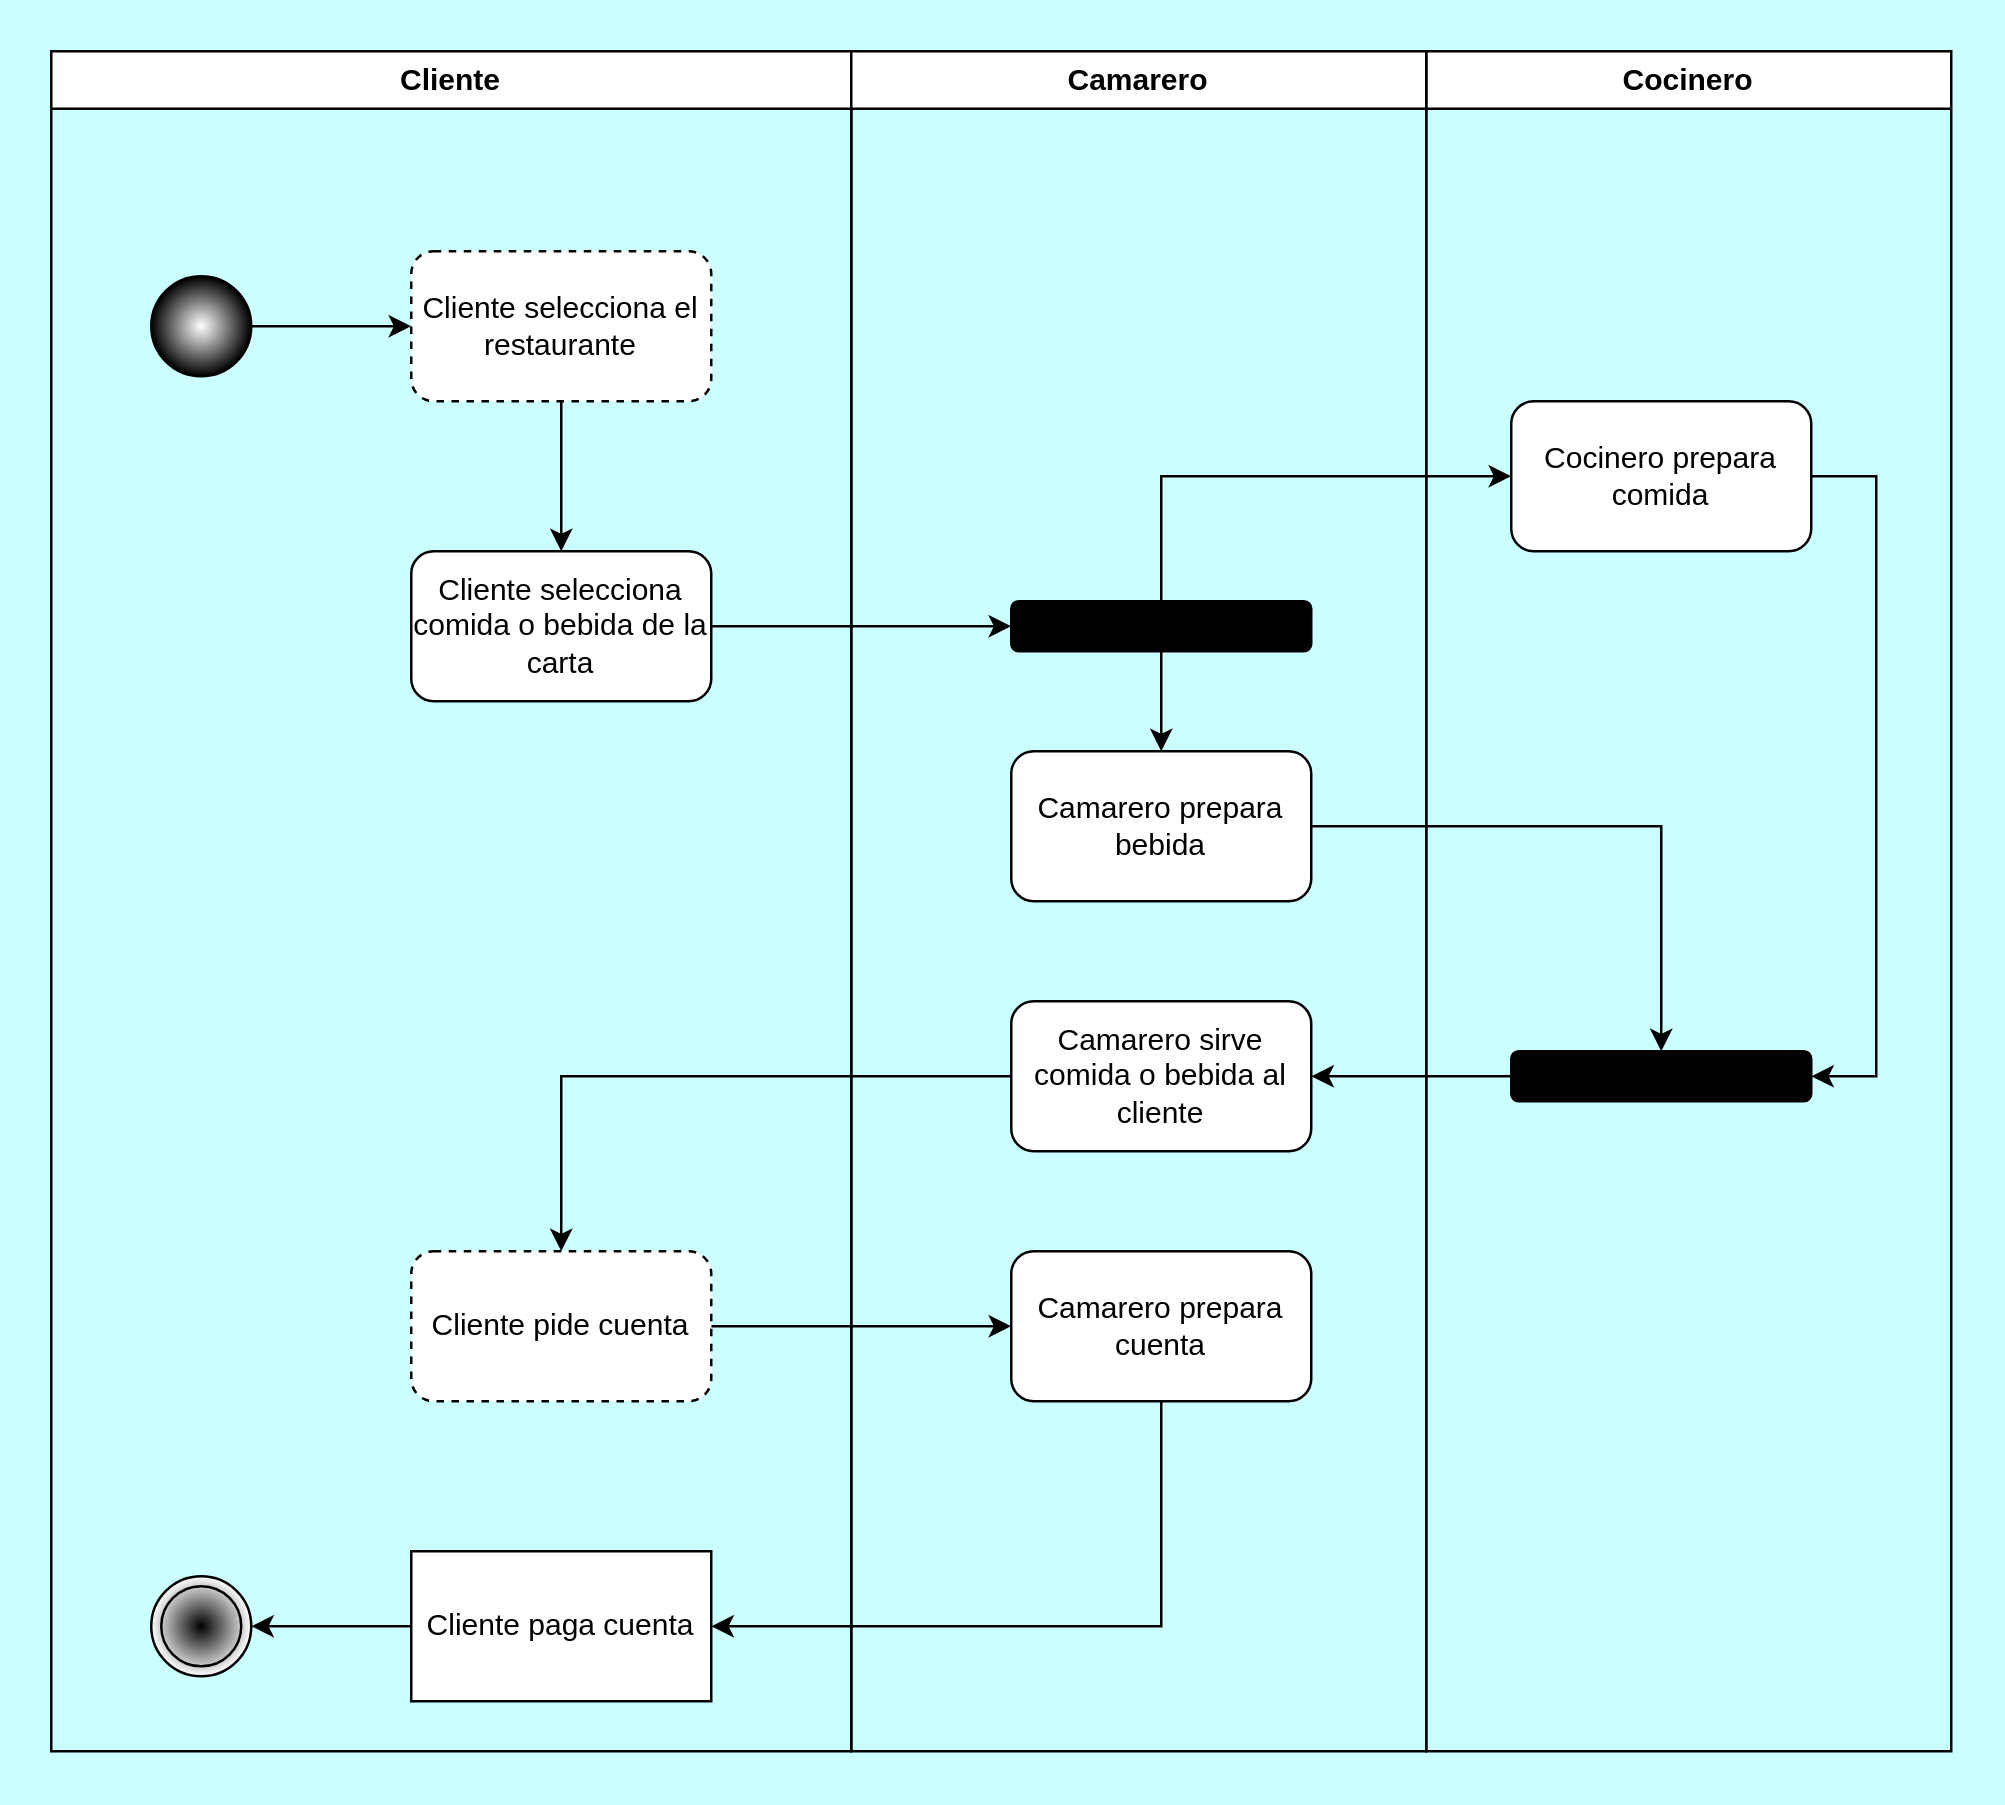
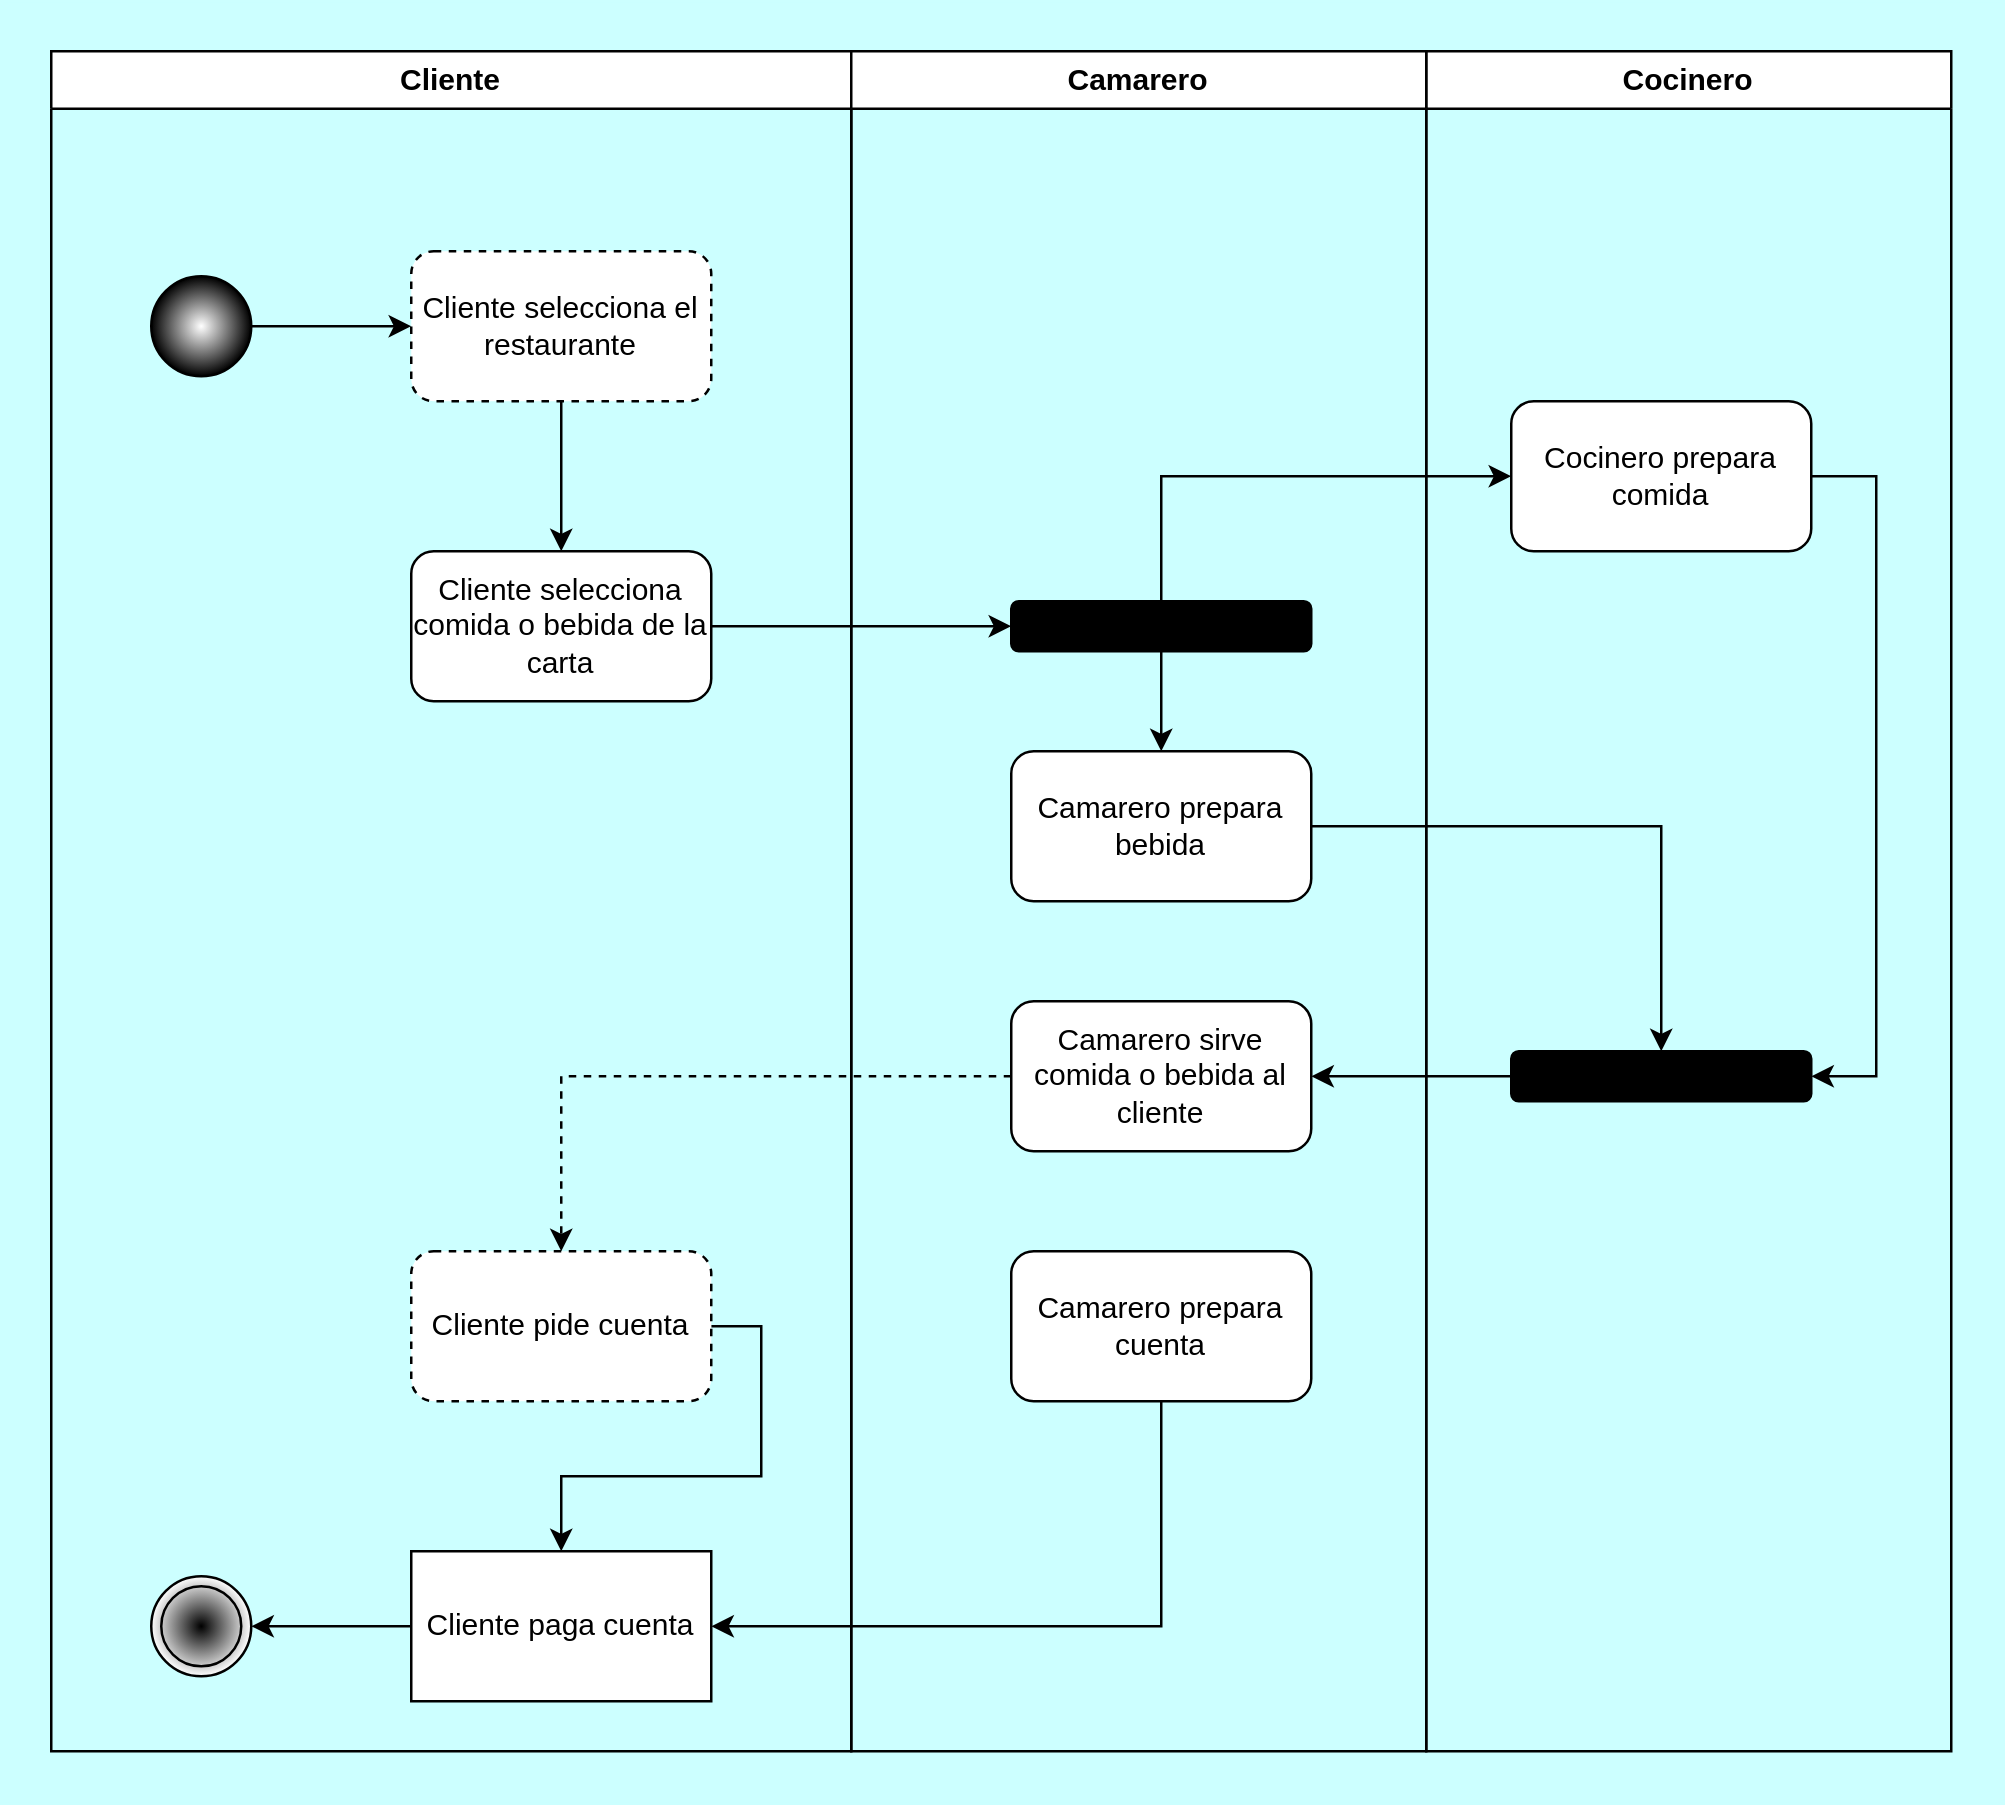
- <mxCell id="18" style="edgeStyle=orthogonalEdgeStyle;rounded=0;orthogonalLoop=1;jettySize=auto;html=1;exitX=0;exitY=0.5;exitDx=0;exitDy=0;entryX=0.5;entryY=0;entryDx=0;entryDy=0;" edge="1" parent="1" source="19" target="21"><mxGeometry relative="1" as="geometry" /></mxCell>
+ <mxCell id="18" style="edgeStyle=orthogonalEdgeStyle;rounded=0;orthogonalLoop=1;jettySize=auto;html=1;exitX=0;exitY=0.5;exitDx=0;exitDy=0;entryX=0.5;entryY=0;entryDx=0;entryDy=0;dashed=1;" edge="1" parent="1" source="19" target="21"><mxGeometry relative="1" as="geometry" /></mxCell>
- <mxCell id="20" style="edgeStyle=orthogonalEdgeStyle;rounded=0;orthogonalLoop=1;jettySize=auto;html=1;exitX=1;exitY=0.5;exitDx=0;exitDy=0;" edge="1" parent="1" source="21" target="23"><mxGeometry relative="1" as="geometry" /></mxCell>
+ <mxCell id="20" style="edgeStyle=orthogonalEdgeStyle;rounded=0;orthogonalLoop=1;jettySize=auto;html=1;exitX=1;exitY=0.5;exitDx=0;exitDy=0;" edge="1" parent="1" source="21" target="25"><mxGeometry relative="1" as="geometry" /></mxCell>
